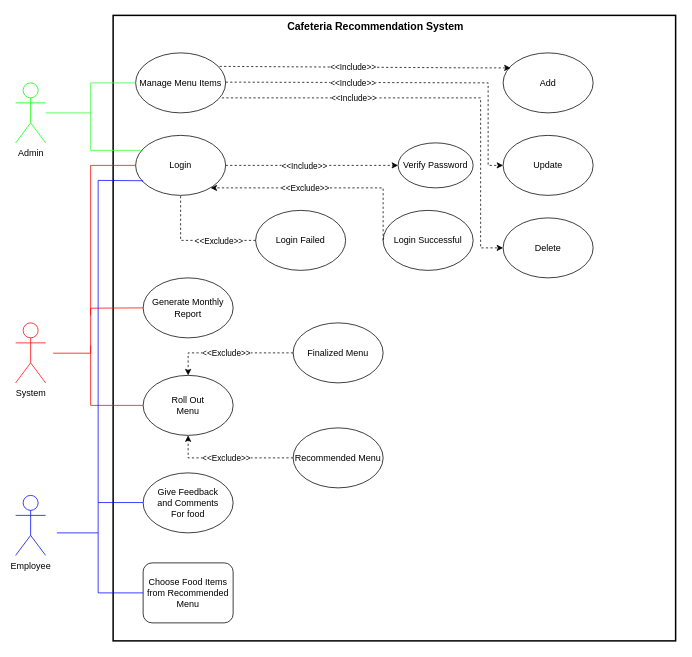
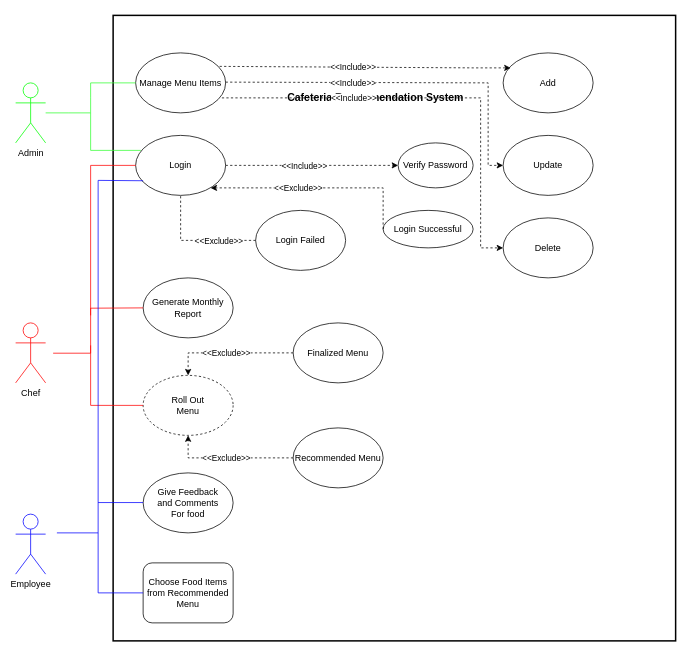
- <mxCell id="3" value="&lt;b&gt;&lt;font style=&quot;font-size: 14px;&quot;&gt;Cafeteria Recommendation System&lt;/font&gt;&lt;/b&gt;" style="text;html=1;align=center;verticalAlign=middle;whiteSpace=wrap;rounded=0;" vertex="1" parent="1"><mxGeometry x="370" y="20" width="260" height="30" as="geometry" /></mxCell>
+ <mxCell id="3" value="&lt;b&gt;&lt;font style=&quot;font-size: 14px;&quot;&gt;Cafeteria Recommendation System&lt;/font&gt;&lt;/b&gt;" style="text;html=1;align=center;verticalAlign=middle;whiteSpace=wrap;rounded=0;" vertex="1" parent="1"><mxGeometry x="370" y="115" width="260" height="30" as="geometry" /></mxCell>
- <mxCell id="11" value="Login Successful" style="ellipse;whiteSpace=wrap;html=1;" vertex="1" parent="1"><mxGeometry x="510" y="280" width="120" height="80" as="geometry" /></mxCell>
+ <mxCell id="11" value="Login Successful" style="ellipse;whiteSpace=wrap;html=1;" vertex="1" parent="1"><mxGeometry x="510" y="280" width="120" height="50" as="geometry" /></mxCell>
- <mxCell id="15" value="System" style="shape=umlActor;verticalLabelPosition=bottom;verticalAlign=top;html=1;outlineConnect=0;strokeColor=#FF0000;" vertex="1" parent="1"><mxGeometry x="20" y="430" width="40" height="80" as="geometry" /></mxCell>
+ <mxCell id="15" value="Chef" style="shape=umlActor;verticalLabelPosition=bottom;verticalAlign=top;html=1;outlineConnect=0;strokeColor=#FF0000;" vertex="1" parent="1"><mxGeometry x="20" y="430" width="40" height="80" as="geometry" /></mxCell>
- <mxCell id="14" value="Roll Out&lt;br&gt;Menu" style="ellipse;whiteSpace=wrap;html=1;" vertex="1" parent="1"><mxGeometry x="190" y="500" width="120" height="80" as="geometry" /></mxCell>
+ <mxCell id="14" value="Roll Out&lt;br&gt;Menu" style="ellipse;whiteSpace=wrap;html=1;dashed=1;" vertex="1" parent="1"><mxGeometry x="190" y="500" width="120" height="80" as="geometry" /></mxCell>
- <mxCell id="12" value="Employee" style="shape=umlActor;verticalLabelPosition=bottom;verticalAlign=top;html=1;outlineConnect=0;strokeColor=#0000FF;" vertex="1" parent="1"><mxGeometry x="20" y="660" width="40" height="80" as="geometry" /></mxCell>
+ <mxCell id="12" value="Employee" style="shape=umlActor;verticalLabelPosition=bottom;verticalAlign=top;html=1;outlineConnect=0;strokeColor=#0000FF;" vertex="1" parent="1"><mxGeometry x="20" y="685" width="40" height="80" as="geometry" /></mxCell>
